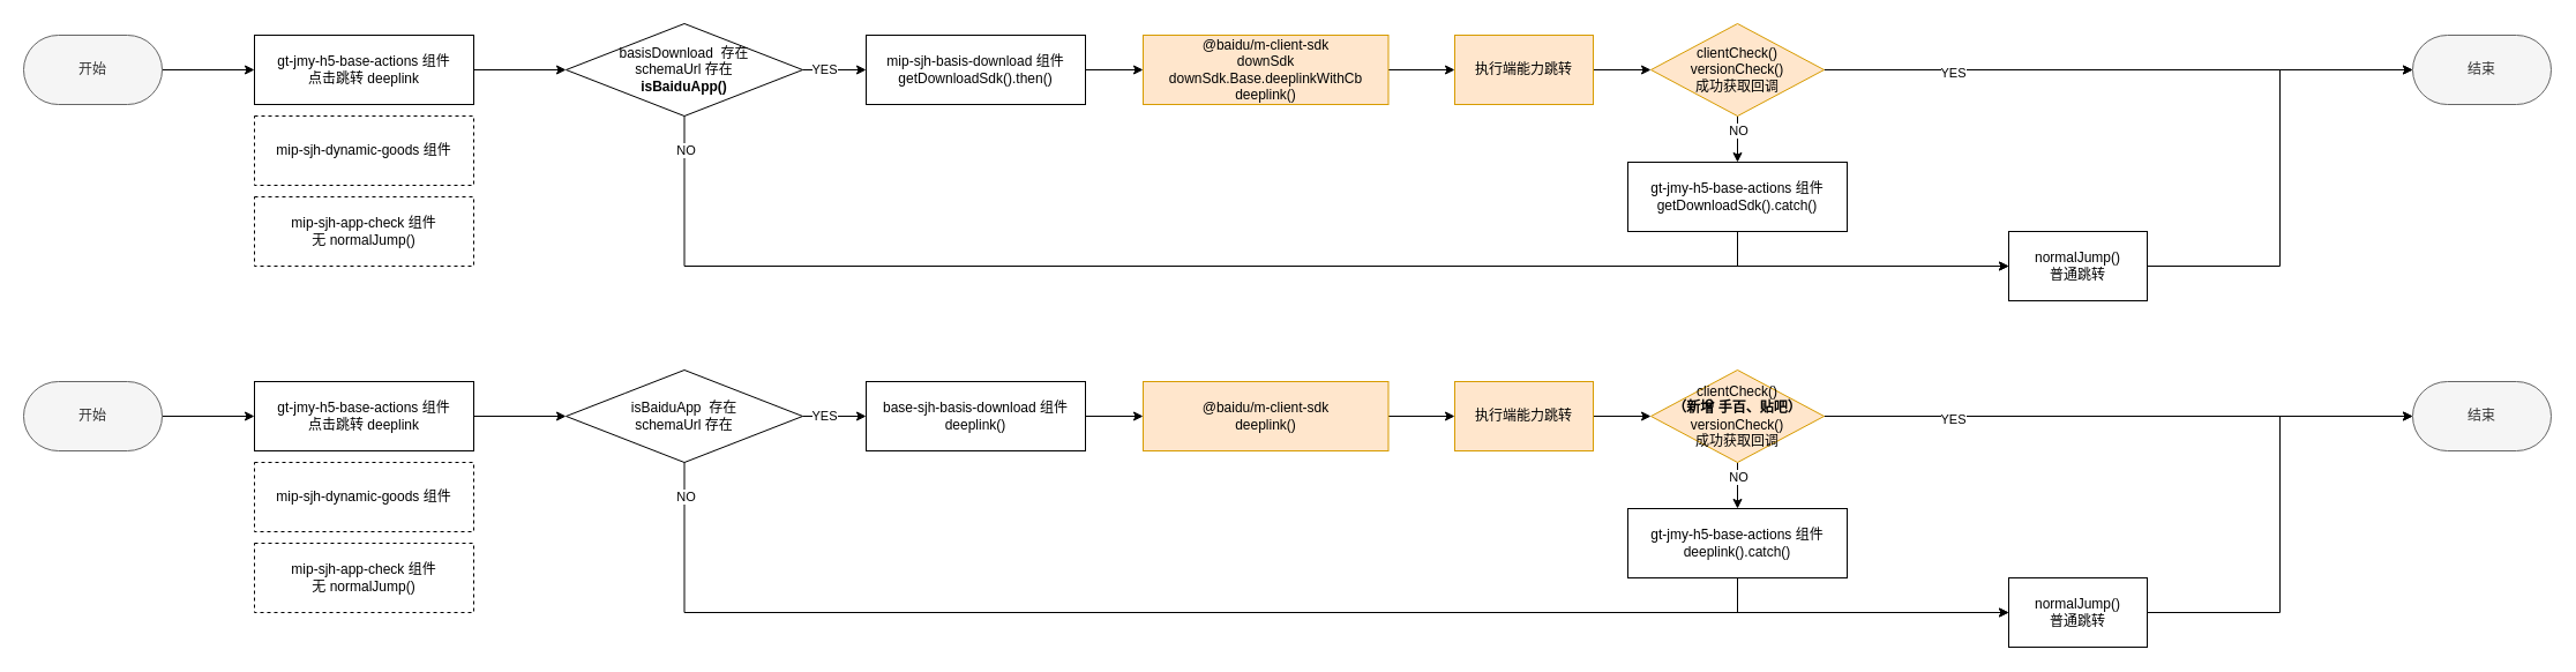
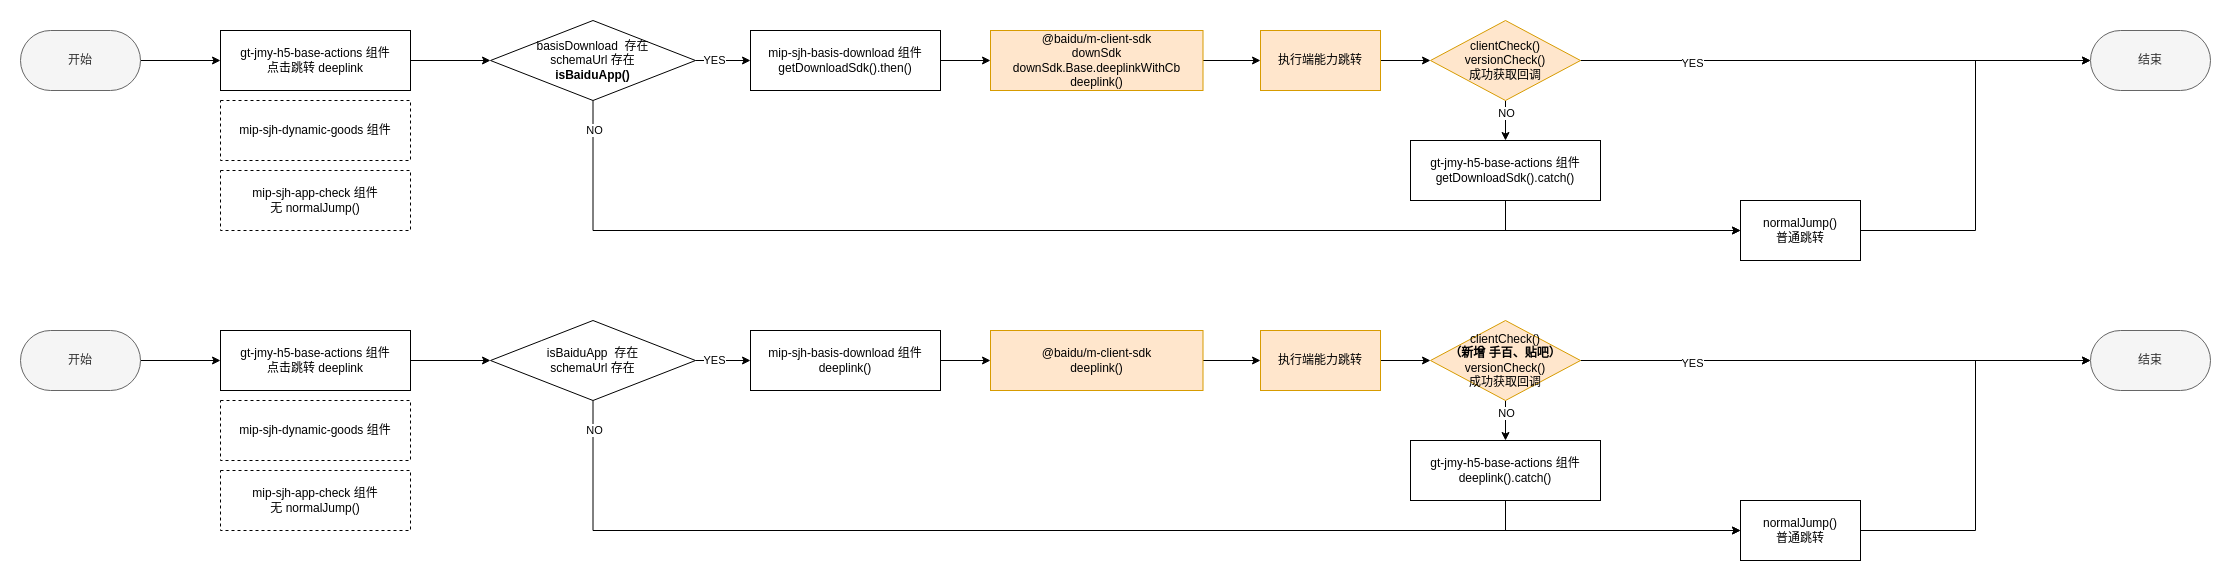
- <mxCell id="39" value="base-sjh-basis-download&amp;nbsp;组件&lt;br&gt;deeplink()" style="rounded=1;whiteSpace=wrap;html=1;arcSize=0;" vertex="1" parent="1"><mxGeometry x="750" y="330" width="190" height="60" as="geometry" /></mxCell>
+ <mxCell id="39" value="mip-sjh-basis-download&amp;nbsp;组件&lt;br&gt;deeplink()" style="rounded=1;whiteSpace=wrap;html=1;arcSize=0;" vertex="1" parent="1"><mxGeometry x="750" y="330" width="190" height="60" as="geometry" /></mxCell>
